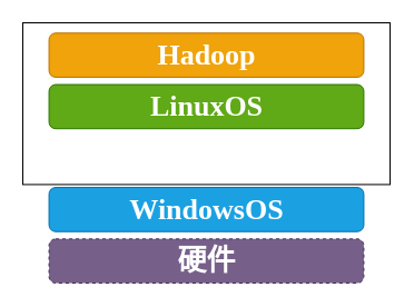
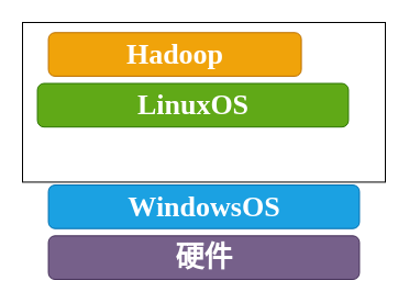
- <mxCell id="5" value="Hadoop" style="rounded=1;whiteSpace=wrap;html=1;fontFamily=Comic Sans MS;fontSize=26;fontStyle=1;fillColor=#f0a30a;strokeColor=#BD7000;fontColor=#ffffff;" parent="2" vertex="1"><mxGeometry x="23.571" y="9.254" width="282.857" height="39.661" as="geometry" /></mxCell>
+ <mxCell id="5" value="Hadoop" style="rounded=1;whiteSpace=wrap;html=1;fontFamily=Comic Sans MS;fontSize=26;fontStyle=1;fillColor=#f0a30a;strokeColor=#BD7000;fontColor=#ffffff;" parent="2" vertex="1"><mxGeometry x="23.571" y="9.254" width="230" height="39.661" as="geometry" /></mxCell>
- <mxCell id="6" value="LinuxOS" style="rounded=1;whiteSpace=wrap;html=1;fontFamily=Comic Sans MS;fontSize=26;fontStyle=1;fillColor=#60a917;strokeColor=#2D7600;fontColor=#ffffff;" parent="2" vertex="1"><mxGeometry x="23.571" y="55.525" width="282.857" height="39.661" as="geometry" /></mxCell>
+ <mxCell id="6" value="LinuxOS" style="rounded=1;whiteSpace=wrap;html=1;fontFamily=Comic Sans MS;fontSize=26;fontStyle=1;fillColor=#60a917;strokeColor=#2D7600;fontColor=#ffffff;" parent="2" vertex="1"><mxGeometry x="13.571" y="55.525" width="282.857" height="39.661" as="geometry" /></mxCell>
- <mxCell id="3" value="硬件" style="rounded=1;whiteSpace=wrap;html=1;fontFamily=Comic Sans MS;fontSize=26;fontStyle=1;fillColor=#76608a;strokeColor=#432D57;fontColor=#ffffff;dashed=1;" parent="2" vertex="1"><mxGeometry x="23.571" y="194.339" width="282.857" height="39.661" as="geometry" /></mxCell>
+ <mxCell id="3" value="硬件" style="rounded=1;whiteSpace=wrap;html=1;fontFamily=Comic Sans MS;fontSize=26;fontStyle=1;fillColor=#76608a;strokeColor=#432D57;fontColor=#ffffff;" parent="2" vertex="1"><mxGeometry x="23.571" y="194.339" width="282.857" height="39.661" as="geometry" /></mxCell>
